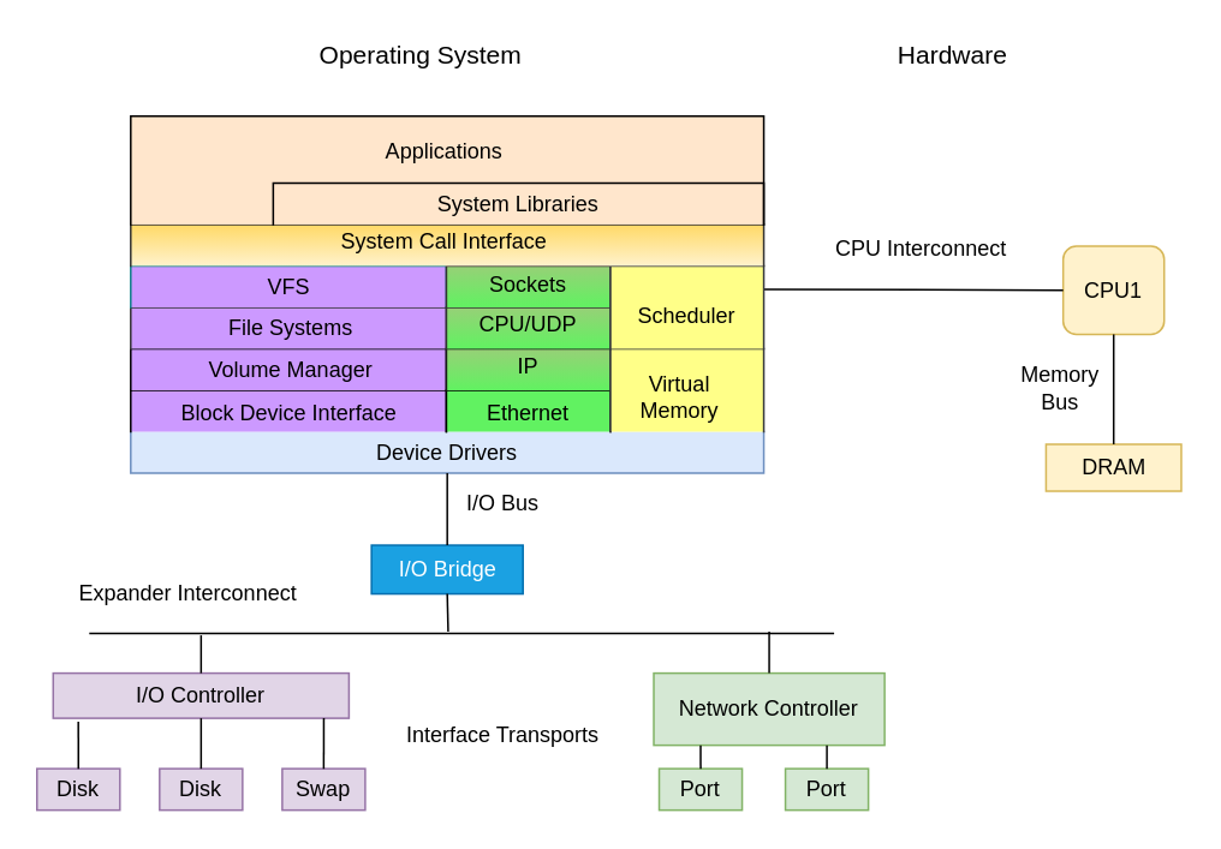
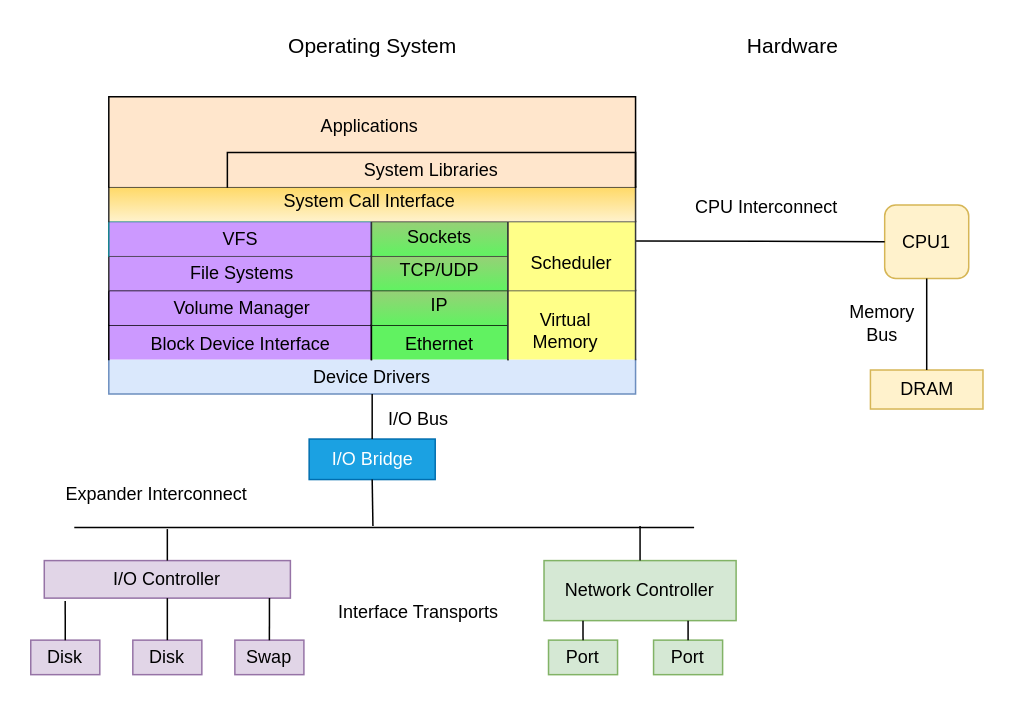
- <mxCell id="31" value="&lt;font style=&quot;font-size: 14px&quot;&gt;Operating System&lt;/font&gt;" style="text;html=1;strokeColor=none;fillColor=none;align=center;verticalAlign=middle;whiteSpace=wrap;rounded=0;" vertex="1" parent="1"><mxGeometry x="170.75" y="20" width="123.5" height="20" as="geometry" /></mxCell>
+ <mxCell id="31" value="&lt;font style=&quot;font-size: 14px&quot;&gt;Operating System&lt;/font&gt;" style="text;html=1;strokeColor=none;fillColor=none;align=center;verticalAlign=middle;whiteSpace=wrap;rounded=0;" vertex="1" parent="1"><mxGeometry x="185.75" y="20" width="123.5" height="20" as="geometry" /></mxCell>
- <mxCell id="54" value="CPU/UDP" style="text;html=1;strokeColor=none;fillColor=none;align=center;verticalAlign=middle;whiteSpace=wrap;rounded=0;" vertex="1" parent="1"><mxGeometry x="263" y="170" width="59" height="20.5" as="geometry" /></mxCell>
+ <mxCell id="54" value="TCP/UDP" style="text;html=1;strokeColor=none;fillColor=none;align=center;verticalAlign=middle;whiteSpace=wrap;rounded=0;" vertex="1" parent="1"><mxGeometry x="263" y="170" width="59" height="20.5" as="geometry" /></mxCell>
- <mxCell id="10" value="I/O Bridge" style="rounded=0;whiteSpace=wrap;html=1;fillColor=#1ba1e2;strokeColor=#006EAF;fontColor=#ffffff;" vertex="1" parent="1"><mxGeometry x="205.5" y="302" width="84" height="27" as="geometry" /></mxCell>
+ <mxCell id="10" value="I/O Bridge" style="rounded=0;whiteSpace=wrap;html=1;fillColor=#1ba1e2;strokeColor=#006EAF;fontColor=#ffffff;" vertex="1" parent="1"><mxGeometry x="205.5" y="292" width="84" height="27" as="geometry" /></mxCell>
